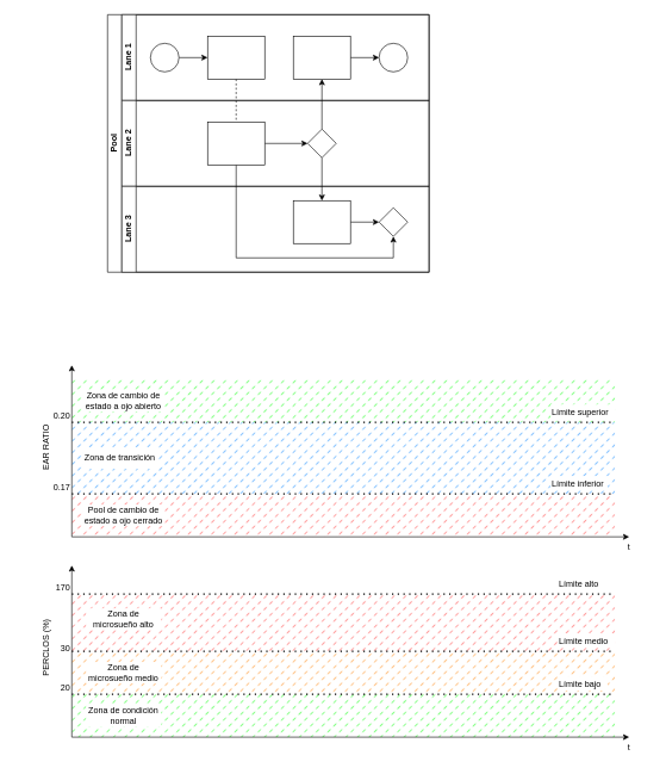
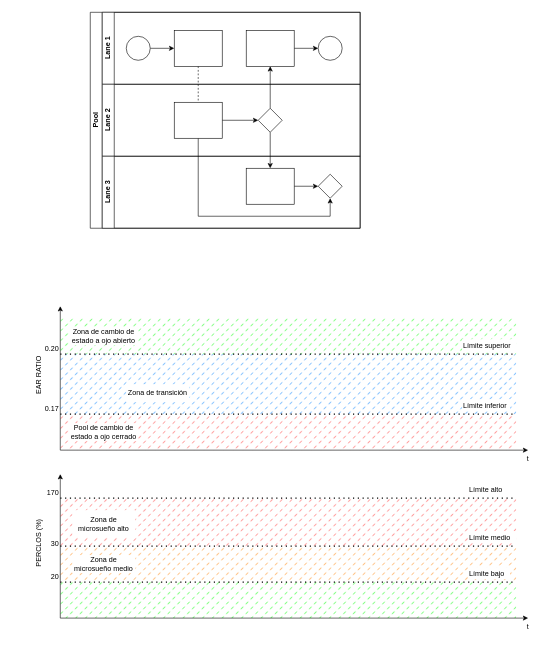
- <mxCell id="51" value="Zona de transición" style="text;html=1;align=center;verticalAlign=middle;whiteSpace=wrap;rounded=0;fillColor=default;" vertex="1" parent="1"><mxGeometry x="115" y="625" width="105" height="30" as="geometry" /></mxCell>
+ <mxCell id="51" value="Zona de transición" style="text;html=1;align=center;verticalAlign=middle;whiteSpace=wrap;rounded=0;fillColor=default;" vertex="1" parent="1"><mxGeometry x="210" y="640" width="105" height="30" as="geometry" /></mxCell>
- <mxCell id="56" value="Zona de microsueño alto" style="text;html=1;align=center;verticalAlign=middle;whiteSpace=wrap;rounded=0;fillColor=default;" vertex="1" parent="1"><mxGeometry x="120" y="850" width="105" height="30" as="geometry" /></mxCell>
+ <mxCell id="56" value="Zona de microsueño alto" style="text;html=1;align=center;verticalAlign=middle;whiteSpace=wrap;rounded=0;fillColor=default;" vertex="1" parent="1"><mxGeometry x="120" y="850" width="105" height="45" as="geometry" /></mxCell>
- <mxCell id="54" value="Zona de condición normal" style="text;html=1;align=center;verticalAlign=middle;whiteSpace=wrap;rounded=0;fillColor=default;" vertex="1" parent="1"><mxGeometry x="120" y="985" width="105" height="30" as="geometry" /></mxCell>
